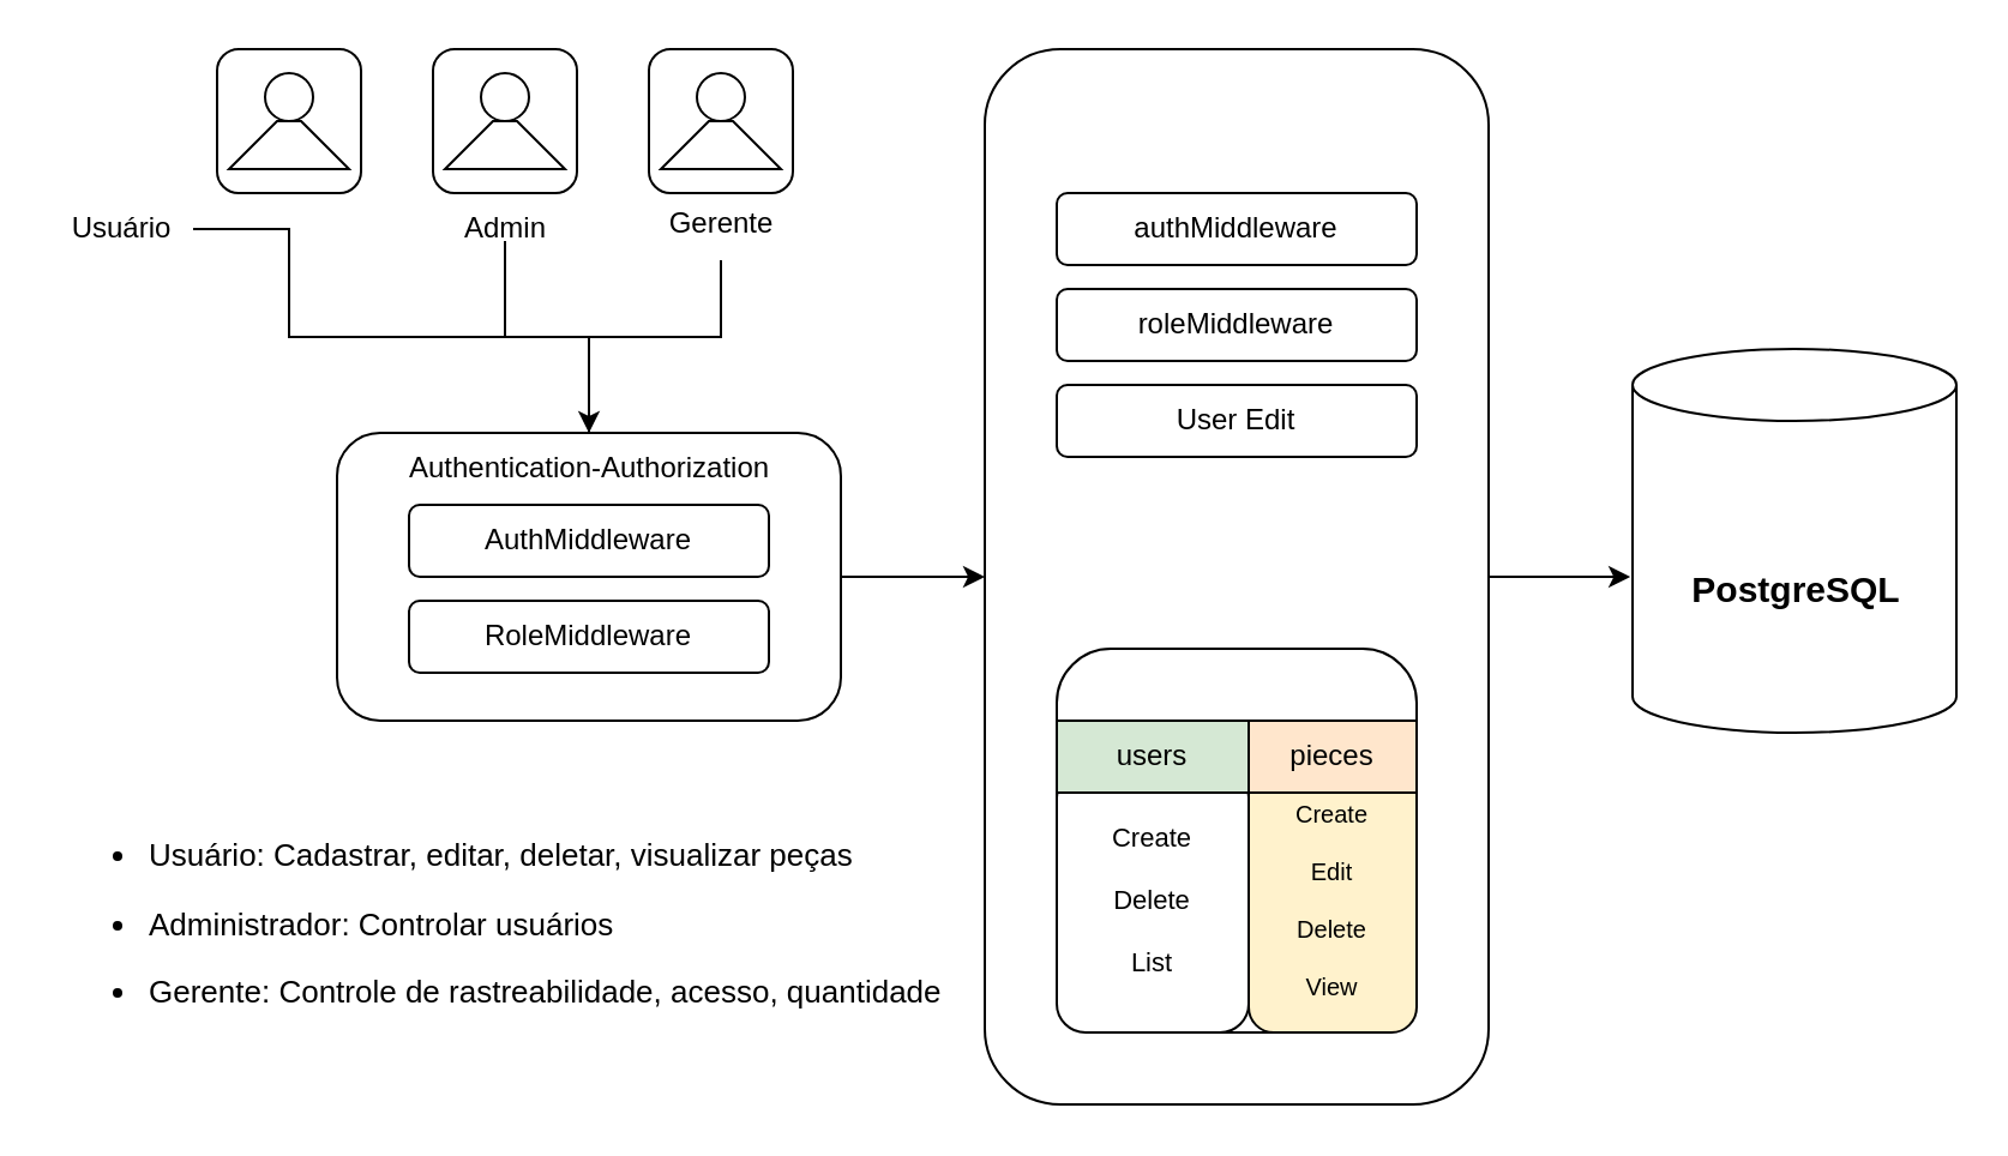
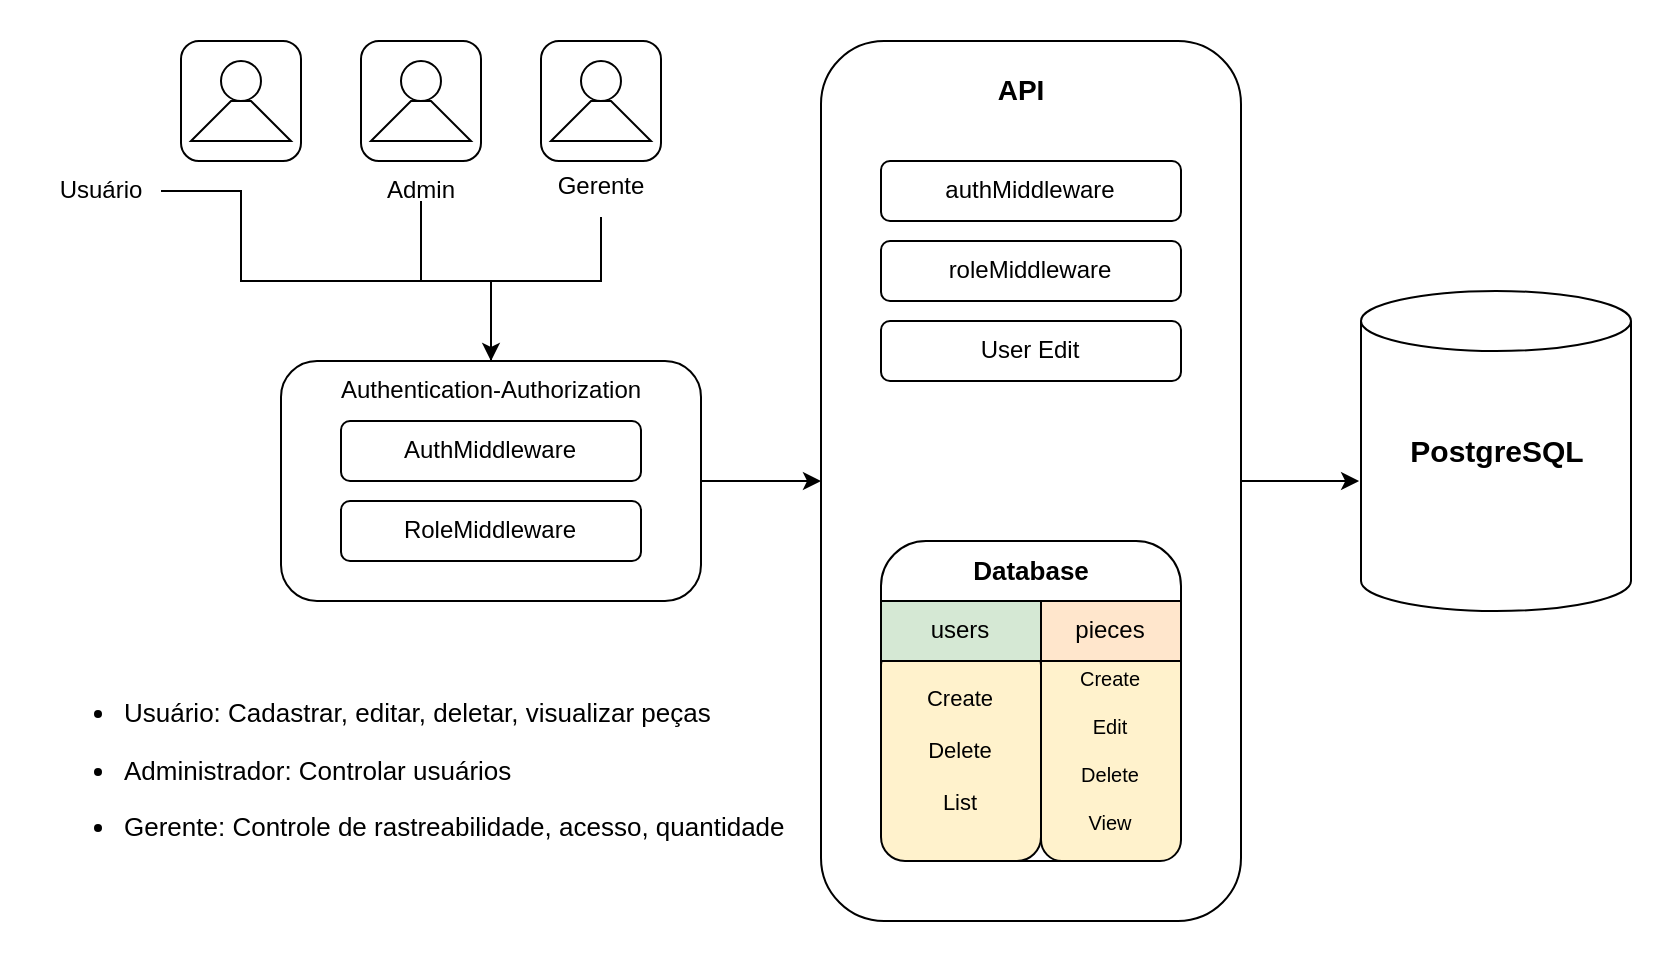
+ <mxCell id="24" value="API" style="text;html=1;align=center;verticalAlign=middle;resizable=0;points=[];autosize=1;strokeColor=none;fillColor=none;fontStyle=1;fontSize=14;" vertex="1" parent="1"><mxGeometry x="485" y="30" width="50" height="30" as="geometry" /></mxCell>
- <mxCell id="34" value="PostgreSQL" style="text;html=1;align=center;verticalAlign=middle;resizable=0;points=[];autosize=1;strokeColor=none;fillColor=none;fontStyle=1;fontSize=15;" vertex="1" parent="1"><mxGeometry x="692.5" y="230" width="110" height="30" as="geometry" /></mxCell>
+ <mxCell id="34" value="PostgreSQL" style="text;html=1;align=center;verticalAlign=middle;resizable=0;points=[];autosize=1;strokeColor=none;fillColor=none;fontStyle=1;fontSize=15;" vertex="1" parent="1"><mxGeometry x="692.5" y="210" width="110" height="30" as="geometry" /></mxCell>
+ <mxCell id="28" value="Database" style="text;html=1;align=center;verticalAlign=middle;resizable=0;points=[];autosize=1;strokeColor=none;fillColor=none;fontSize=13;fontStyle=1" vertex="1" parent="1"><mxGeometry x="475" y="270" width="80" height="30" as="geometry" /></mxCell>
- <mxCell id="29" value="Create&lt;div&gt;&lt;br&gt;&lt;div&gt;Delete&lt;/div&gt;&lt;div&gt;&lt;br&gt;&lt;/div&gt;&lt;div&gt;List&lt;/div&gt;&lt;/div&gt;" style="rounded=1;whiteSpace=wrap;html=1;fontSize=11;" vertex="1" parent="1"><mxGeometry x="440" y="320" width="80" height="110" as="geometry" /></mxCell>
+ <mxCell id="29" value="Create&lt;div&gt;&lt;br&gt;&lt;div&gt;Delete&lt;/div&gt;&lt;div&gt;&lt;br&gt;&lt;/div&gt;&lt;div&gt;List&lt;/div&gt;&lt;/div&gt;" style="rounded=1;whiteSpace=wrap;html=1;fontSize=11;fillColor=#fff2cc;" vertex="1" parent="1"><mxGeometry x="440" y="320" width="80" height="110" as="geometry" /></mxCell>
